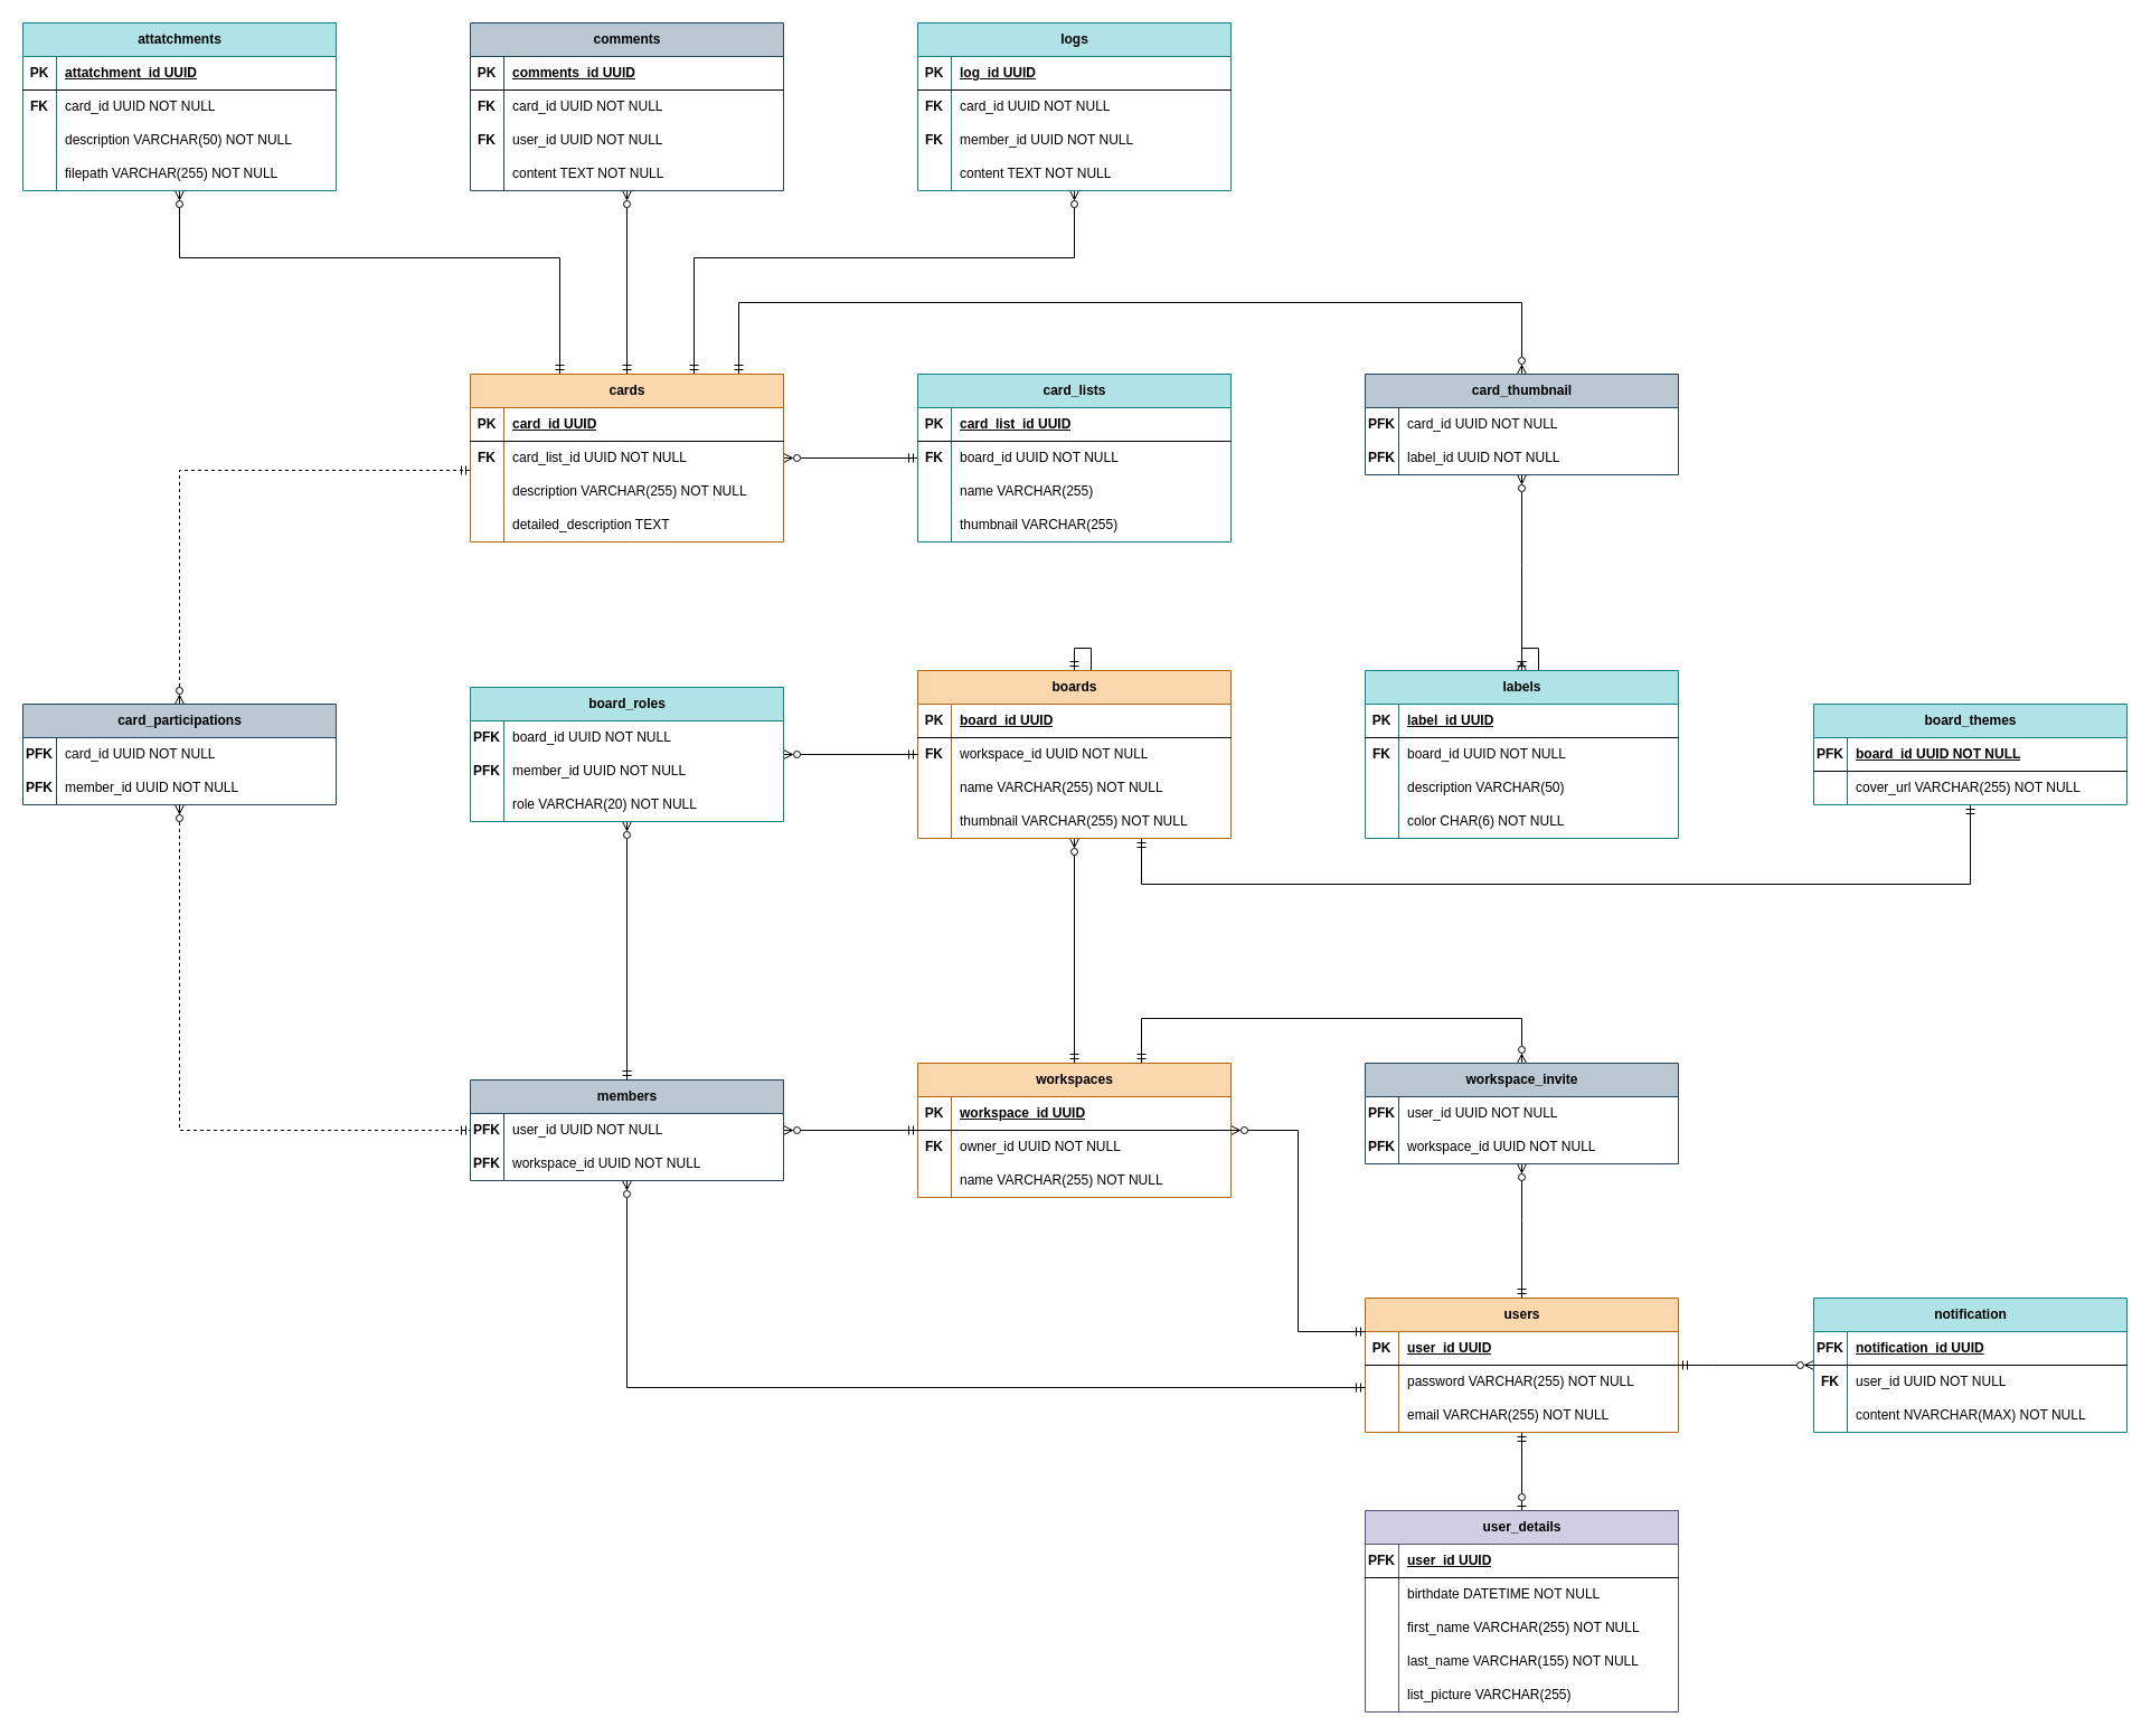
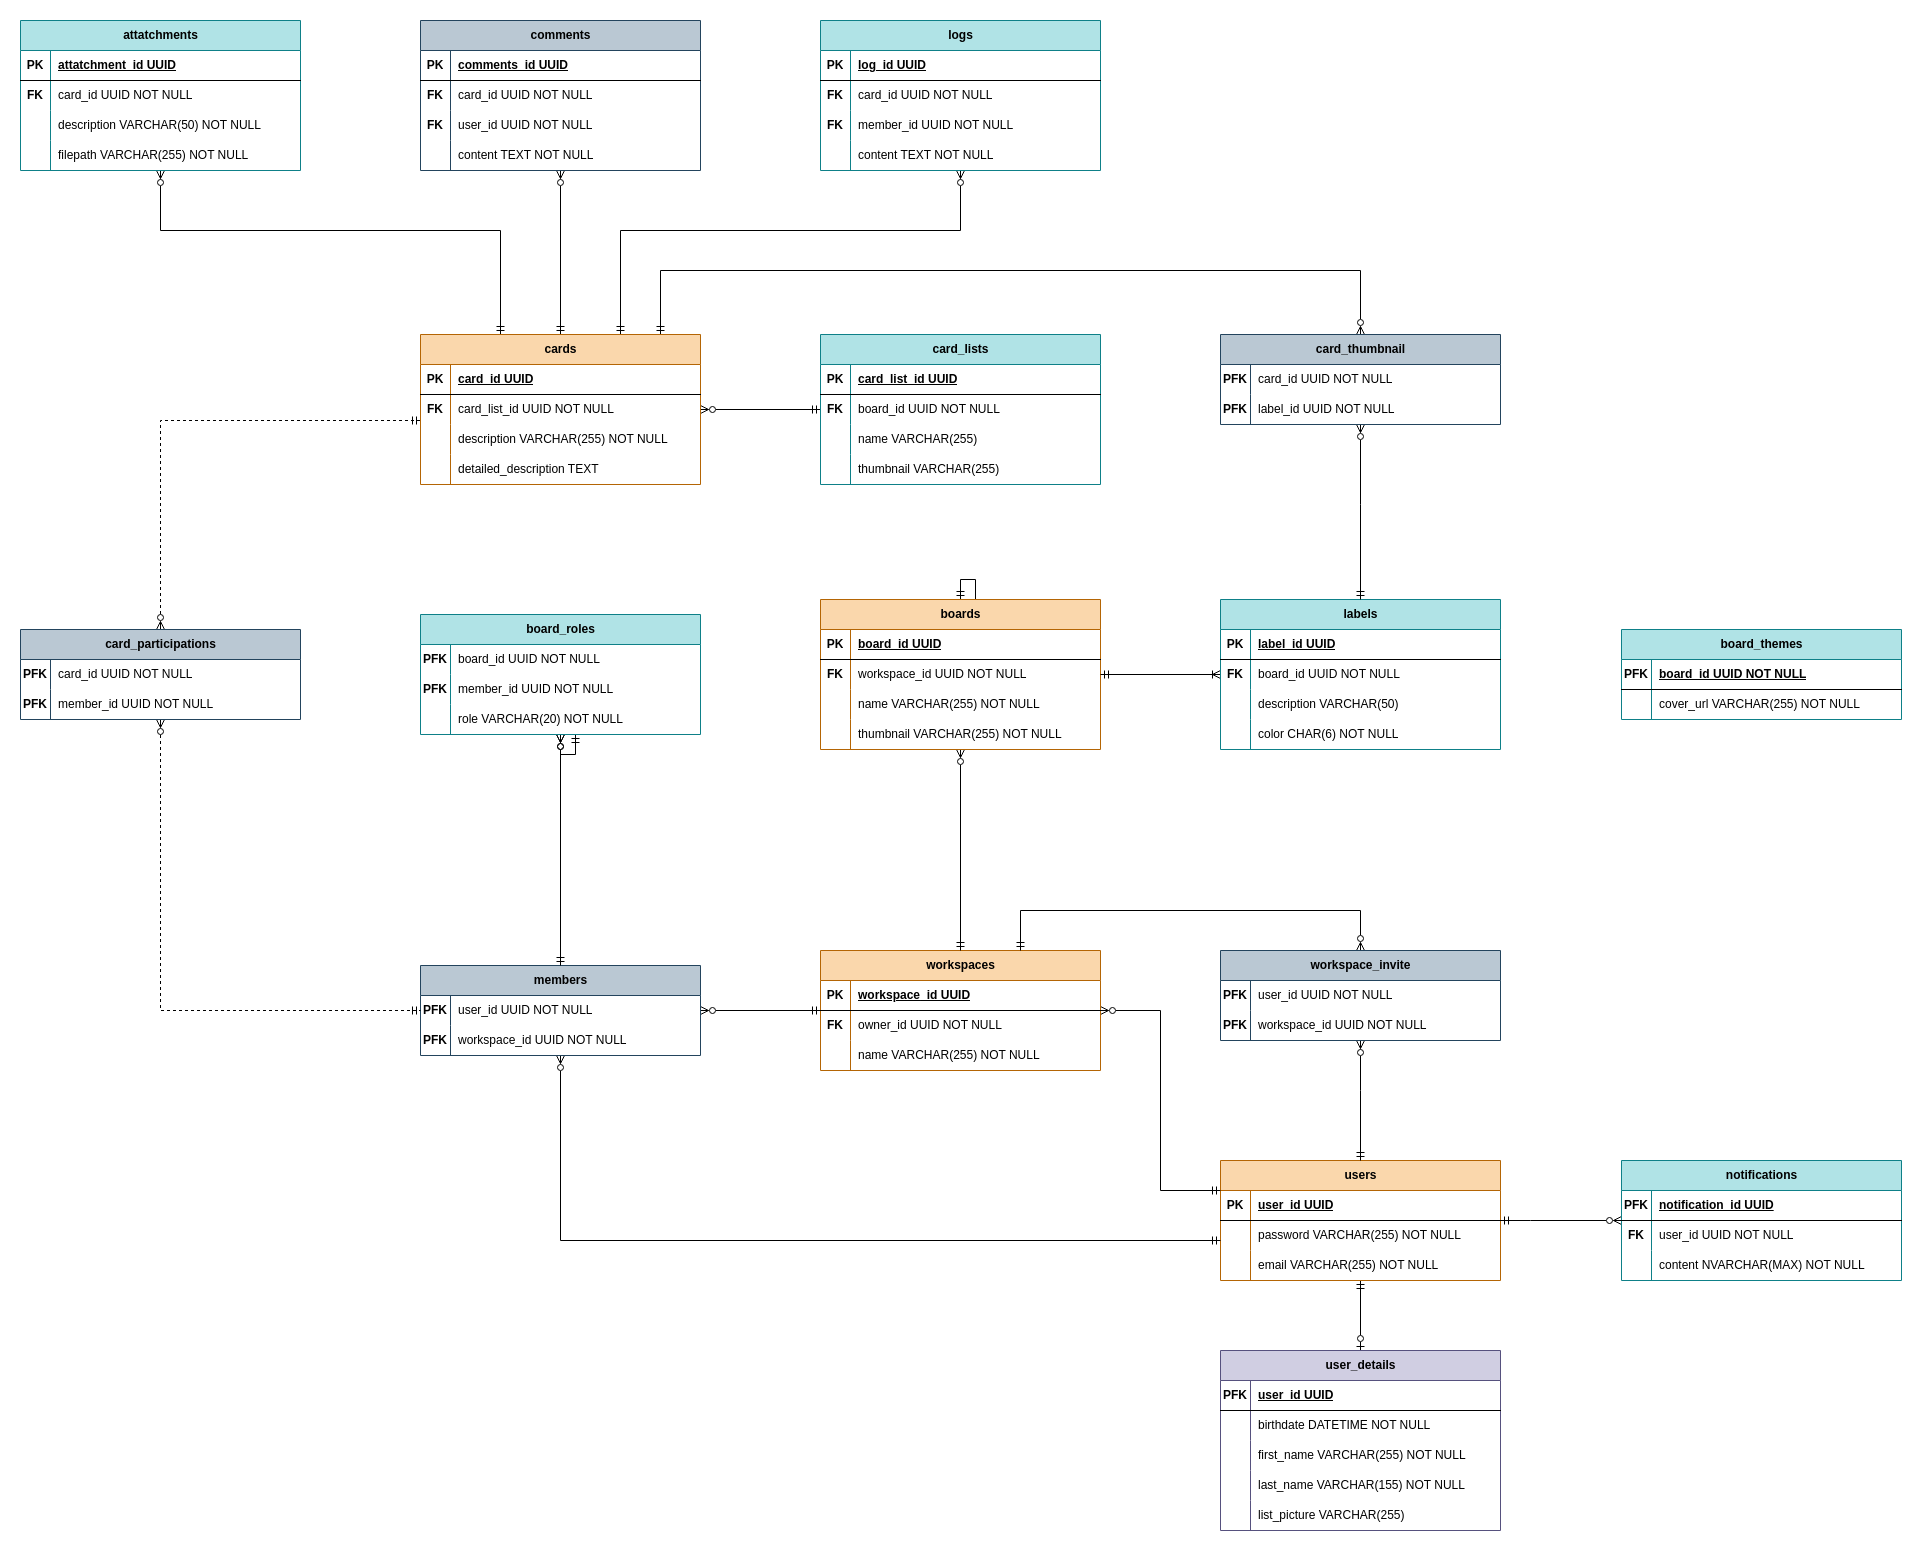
- <mxCell id="66" style="edgeStyle=orthogonalEdgeStyle;rounded=0;orthogonalLoop=1;jettySize=auto;html=1;endArrow=ERmandOne;endFill=0;startArrow=ERoneToMany;startFill=0;" parent="1" source="67" target="70" edge="1"><mxGeometry relative="1" as="geometry" /></mxCell>
+ <mxCell id="66" style="edgeStyle=orthogonalEdgeStyle;rounded=0;orthogonalLoop=1;jettySize=auto;html=1;endArrow=ERmandOne;endFill=0;startArrow=ERoneToMany;startFill=0;" parent="1" source="67" target="53" edge="1"><mxGeometry relative="1" as="geometry" /></mxCell>
- <mxCell id="186" style="edgeStyle=orthogonalEdgeStyle;rounded=0;orthogonalLoop=1;jettySize=auto;html=1;endArrow=ERmandOne;endFill=0;startArrow=ERzeroToMany;startFill=0;" parent="1" source="188" target="53" edge="1"><mxGeometry relative="1" as="geometry" /></mxCell>
+ <mxCell id="186" style="edgeStyle=orthogonalEdgeStyle;rounded=0;orthogonalLoop=1;jettySize=auto;html=1;endArrow=ERmandOne;endFill=0;startArrow=ERzeroToMany;startFill=0;" parent="1" source="188" target="197" edge="1"><mxGeometry relative="1" as="geometry" /></mxCell>
- <mxCell id="52" style="edgeStyle=orthogonalEdgeStyle;rounded=0;orthogonalLoop=1;jettySize=auto;html=1;endArrow=ERmandOne;endFill=0;startArrow=ERmandOne;startFill=0;" parent="1" source="53" target="198" edge="1"><mxGeometry relative="1" as="geometry"><Array as="points"><mxPoint x="1020" y="790" /><mxPoint x="1761" y="790" /></Array></mxGeometry></mxCell>
- <mxCell id="167" value="notification" style="shape=table;startSize=30;container=1;collapsible=1;childLayout=tableLayout;fixedRows=1;rowLines=0;fontStyle=1;align=center;resizeLast=1;html=1;fillColor=#b0e3e6;strokeColor=#0e8088;" parent="1" vertex="1"><mxGeometry x="1621" y="1160" width="280" height="120" as="geometry" /></mxCell>
+ <mxCell id="167" value="notifications" style="shape=table;startSize=30;container=1;collapsible=1;childLayout=tableLayout;fixedRows=1;rowLines=0;fontStyle=1;align=center;resizeLast=1;html=1;fillColor=#b0e3e6;strokeColor=#0e8088;" parent="1" vertex="1"><mxGeometry x="1621" y="1160" width="280" height="120" as="geometry" /></mxCell>
